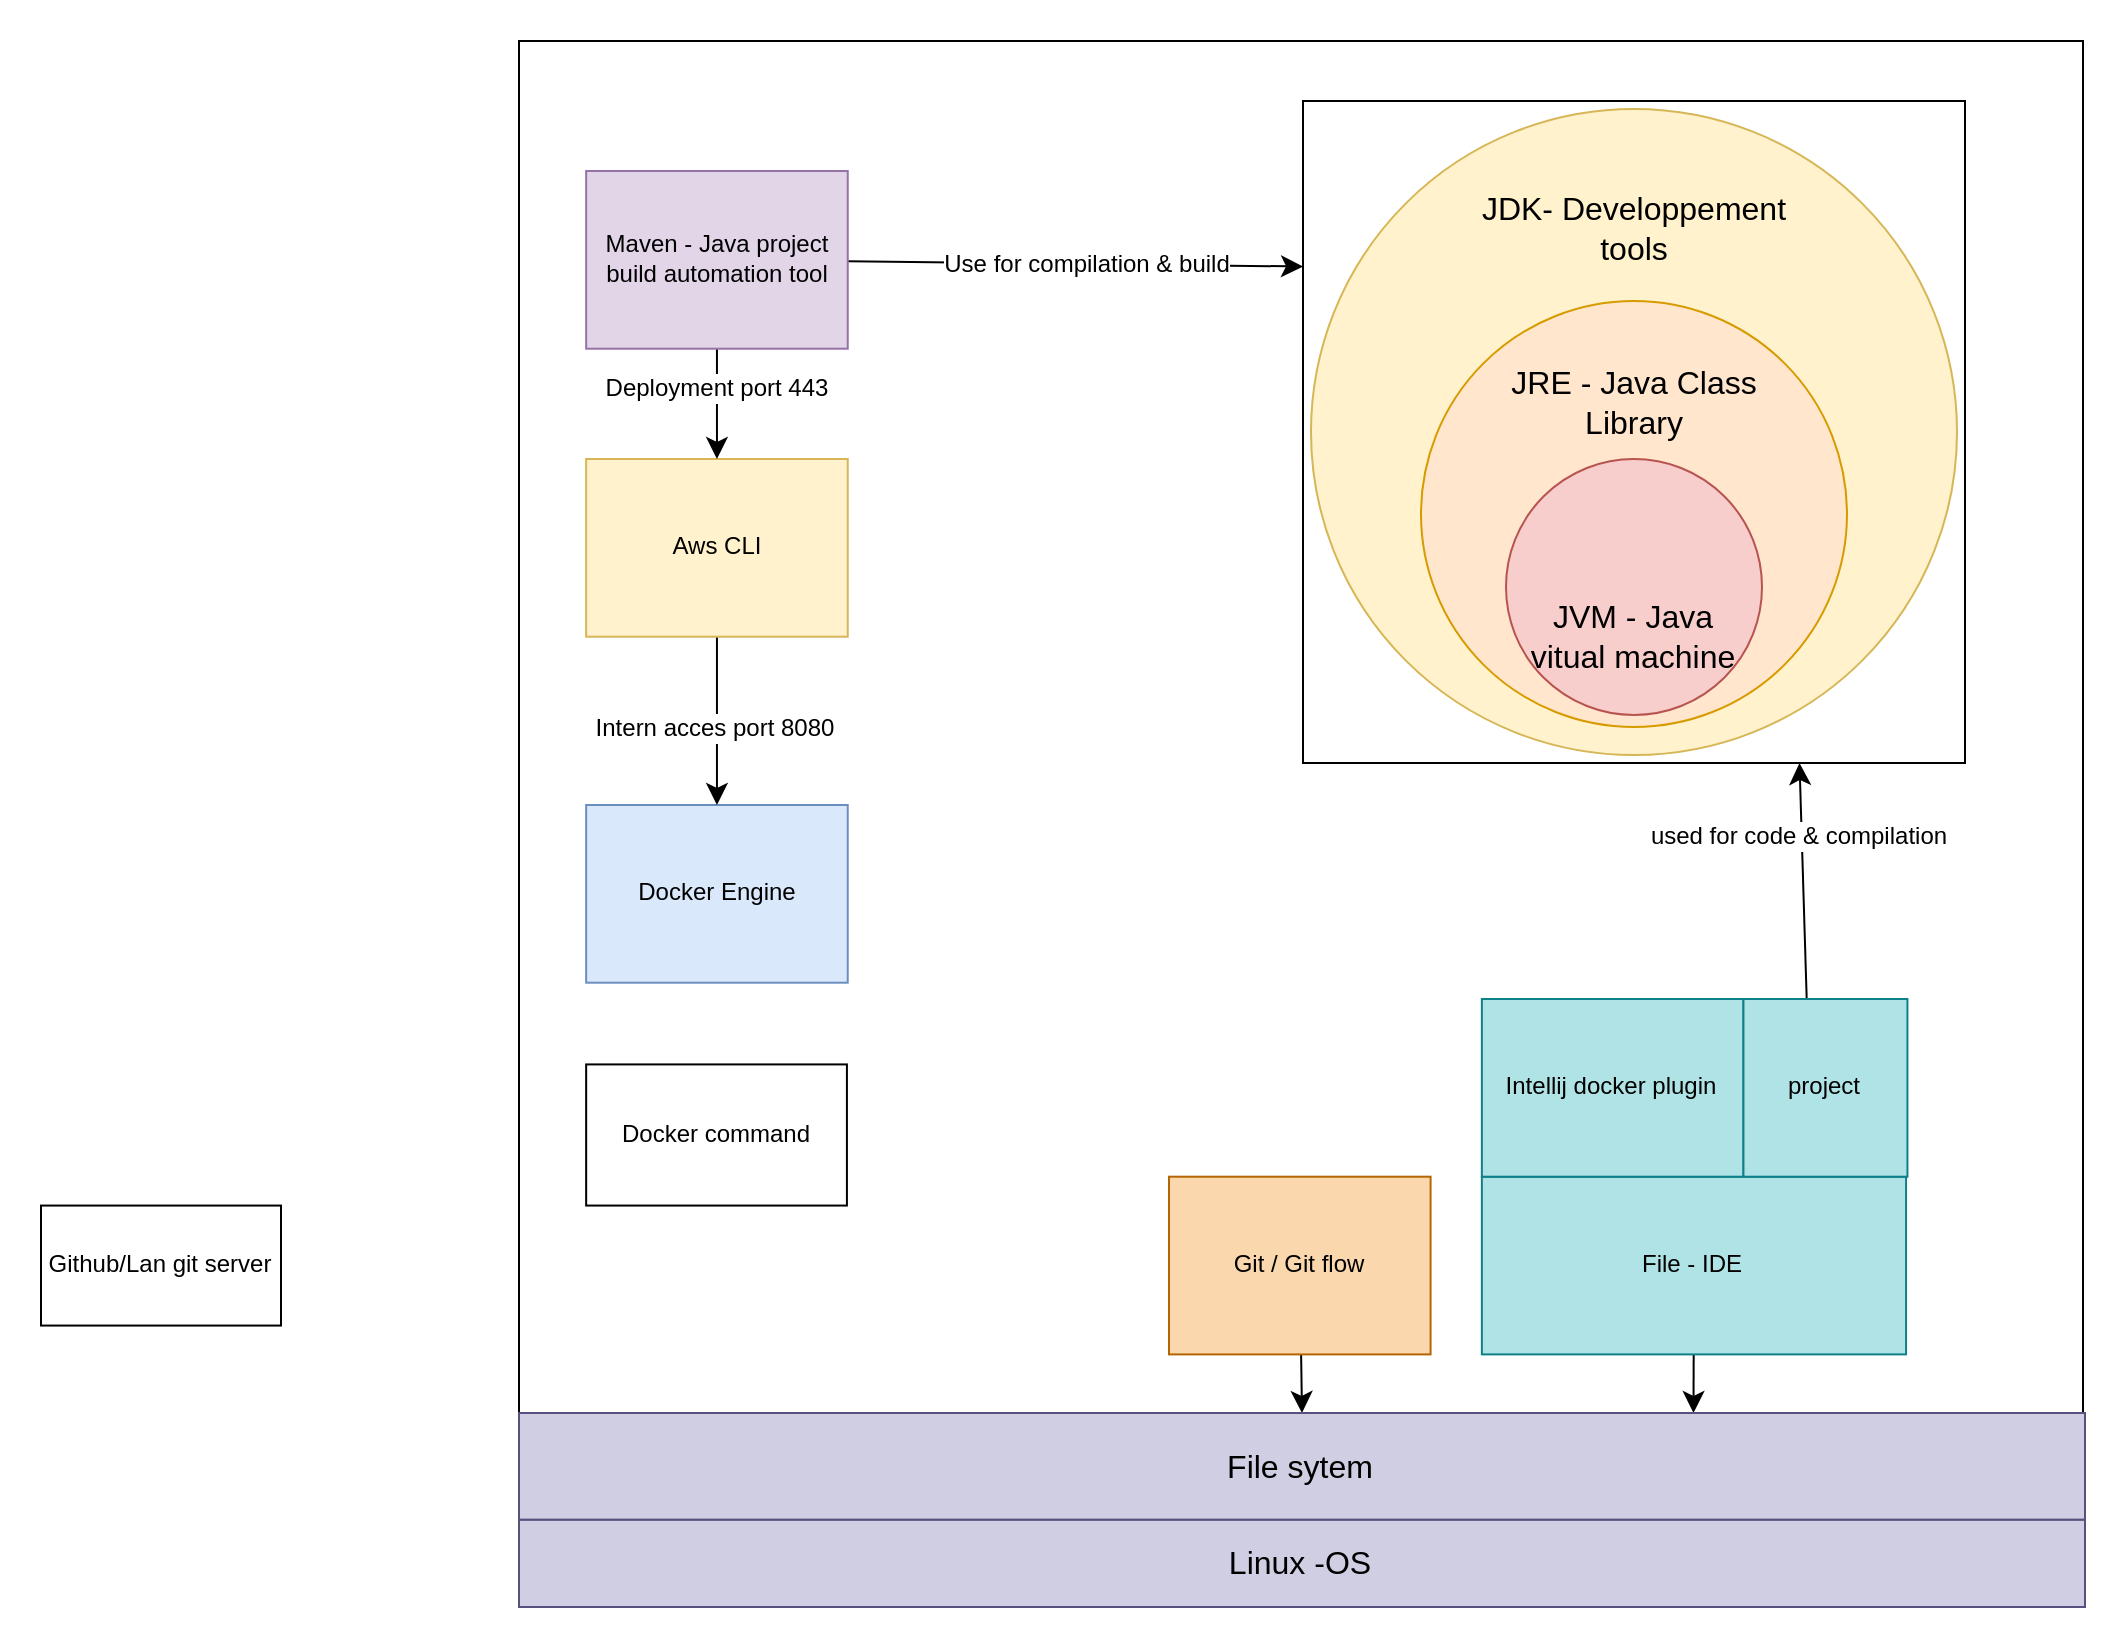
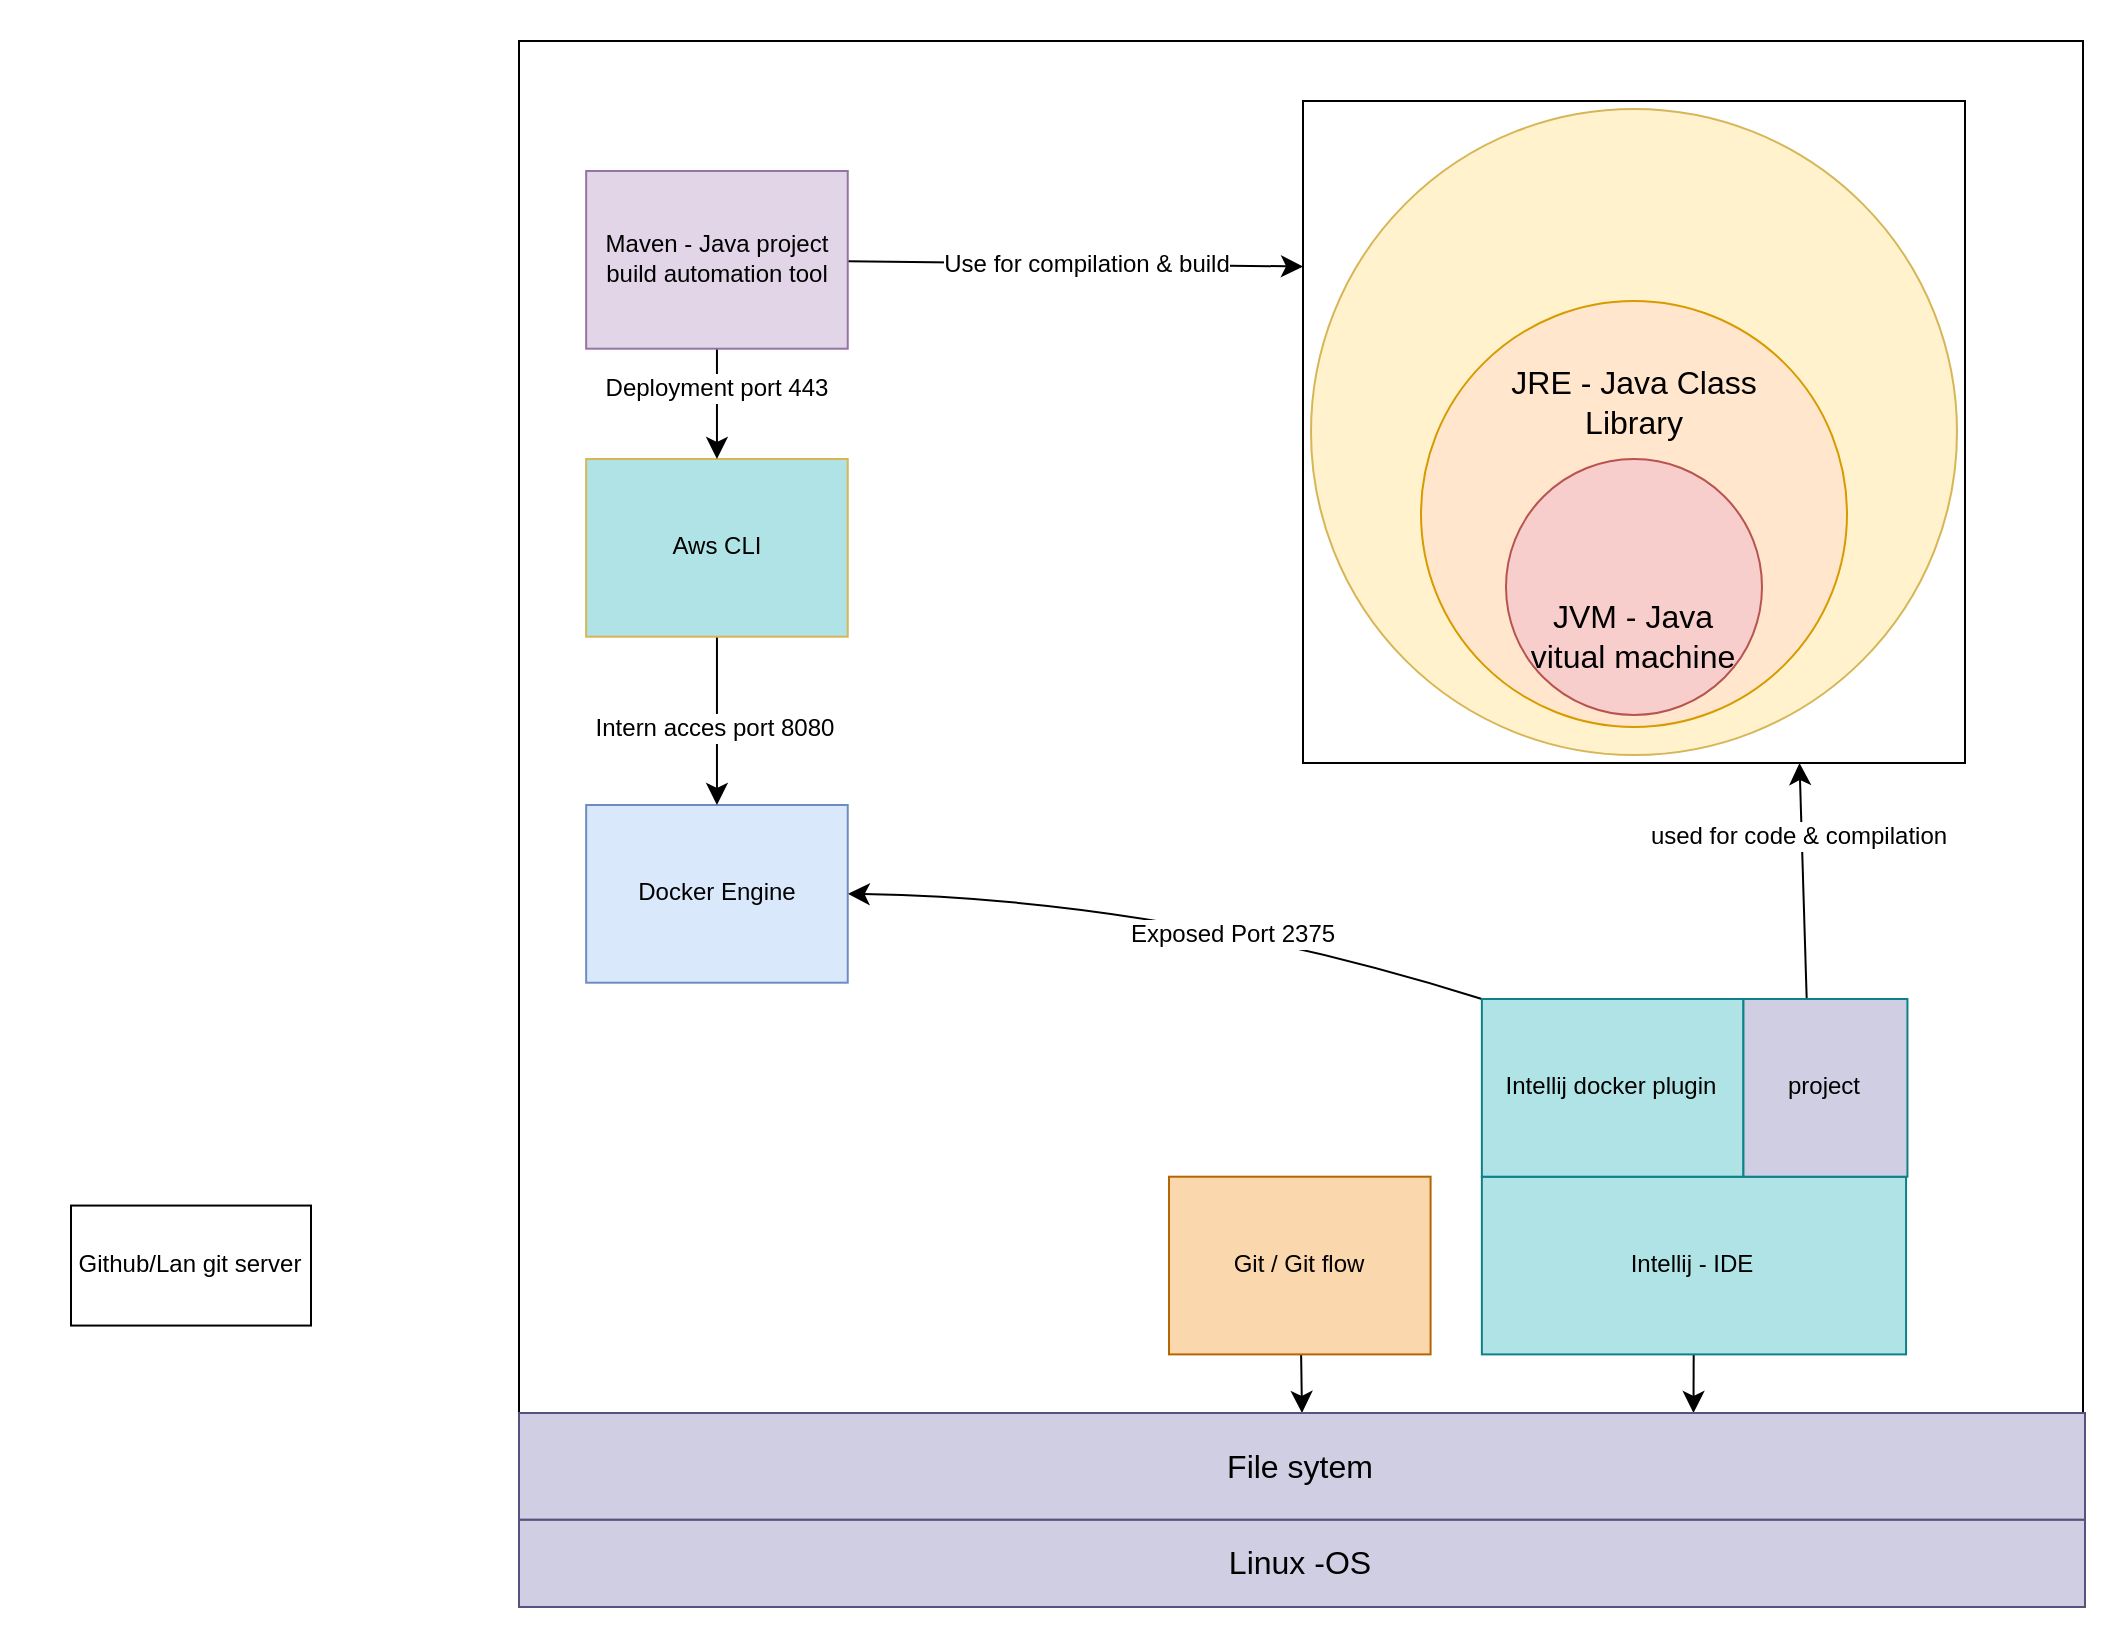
- <mxCell id="33" value="JDK- Developpement tools" style="text;html=1;align=center;verticalAlign=middle;whiteSpace=wrap;rounded=0;fontSize=16;" parent="28" vertex="1"><mxGeometry x="82.5" y="46" width="166" height="36" as="geometry" /></mxCell>
- <mxCell id="13" value="Aws CLI" style="rounded=0;whiteSpace=wrap;html=1;fillColor=#fff2cc;strokeColor=#d6b656;" parent="1" vertex="1"><mxGeometry x="292.582" y="229.003" width="130.795" height="88.849" as="geometry" /></mxCell>
+ <mxCell id="13" value="Aws CLI" style="rounded=0;whiteSpace=wrap;html=1;fillColor=#b0e3e6;strokeColor=#d6b656;" parent="1" vertex="1"><mxGeometry x="292.582" y="229.003" width="130.795" height="88.849" as="geometry" /></mxCell>
+ <mxCell id="7" style="edgeStyle=none;curved=1;rounded=0;orthogonalLoop=1;jettySize=auto;html=1;exitX=0;exitY=0;exitDx=0;exitDy=0;entryX=1;entryY=0.5;entryDx=0;entryDy=0;fontSize=12;startSize=8;endSize=8;" parent="1" source="9" target="10" edge="1"><mxGeometry relative="1" as="geometry"><Array as="points"><mxPoint x="581" y="449" /></Array></mxGeometry></mxCell>
+ <mxCell id="8" value="Exposed Port&amp;nbsp;2375" style="edgeLabel;html=1;align=center;verticalAlign=middle;resizable=0;points=[];fontSize=12;" parent="7" vertex="1" connectable="0"><mxGeometry x="-0.208" y="6" relative="1" as="geometry"><mxPoint as="offset" /></mxGeometry></mxCell>
- <mxCell id="36" value="project" style="rounded=0;whiteSpace=wrap;html=1;fillColor=#b0e3e6;strokeColor=#0e8088;" vertex="1" parent="1"><mxGeometry x="871.22" y="499" width="82" height="88.85" as="geometry" /></mxCell>
+ <mxCell id="36" value="project" style="rounded=0;whiteSpace=wrap;html=1;fillColor=#d0cee2;strokeColor=#0e8088;" vertex="1" parent="1"><mxGeometry x="871.22" y="499" width="82" height="88.85" as="geometry" /></mxCell>
- <mxCell id="38" value="Docker command" style="rounded=0;whiteSpace=wrap;html=1;" vertex="1" parent="1"><mxGeometry x="292.58" y="531.71" width="130.38" height="70.57" as="geometry" /></mxCell>
- <mxCell id="6" value="File - IDE" style="rounded=0;whiteSpace=wrap;html=1;fillColor=#b0e3e6;strokeColor=#0e8088;" parent="1" vertex="1"><mxGeometry x="740.426" y="587.852" width="212.099" height="88.849" as="geometry" /></mxCell>
+ <mxCell id="6" value="Intellij - IDE" style="rounded=0;whiteSpace=wrap;html=1;fillColor=#b0e3e6;strokeColor=#0e8088;" parent="1" vertex="1"><mxGeometry x="740.426" y="587.852" width="212.099" height="88.849" as="geometry" /></mxCell>
- <mxCell id="37" value="Github/Lan git server" style="rounded=0;whiteSpace=wrap;html=1;" vertex="1" parent="1"><mxGeometry x="20" y="602.28" width="120" height="60" as="geometry" /></mxCell>
+ <mxCell id="37" value="Github/Lan git server" style="rounded=0;whiteSpace=wrap;html=1;" vertex="1" parent="1"><mxGeometry x="35" y="602.28" width="120" height="60" as="geometry" /></mxCell>
